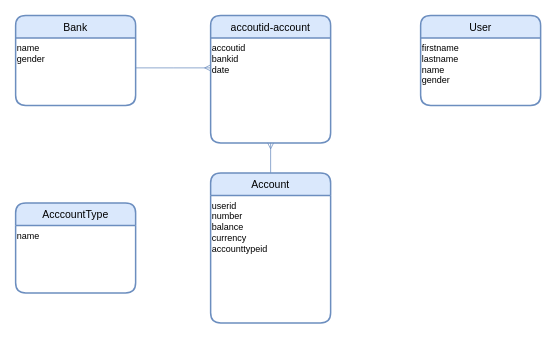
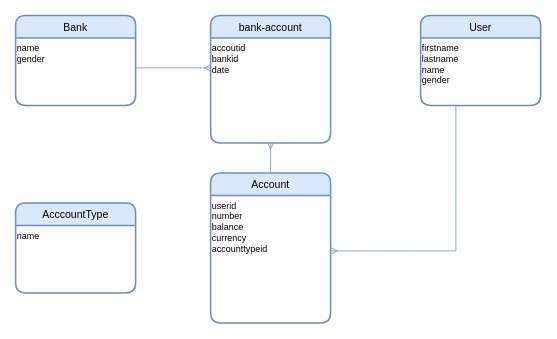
- <mxCell id="9" value="accoutid-account" style="swimlane;childLayout=stackLayout;horizontal=1;startSize=30;horizontalStack=0;rounded=1;fontSize=14;fontStyle=0;strokeWidth=2;resizeParent=0;resizeLast=1;shadow=0;dashed=0;align=center;fillColor=#dae8fc;strokeColor=#6c8ebf;" vertex="1" parent="1"><mxGeometry x="280" y="20" width="160" height="170" as="geometry"><mxRectangle x="260" y="250" width="60" height="30" as="alternateBounds" /></mxGeometry></mxCell>
+ <mxCell id="9" value="bank-account" style="swimlane;childLayout=stackLayout;horizontal=1;startSize=30;horizontalStack=0;rounded=1;fontSize=14;fontStyle=0;strokeWidth=2;resizeParent=0;resizeLast=1;shadow=0;dashed=0;align=center;fillColor=#dae8fc;strokeColor=#6c8ebf;" vertex="1" parent="1"><mxGeometry x="280" y="20" width="160" height="170" as="geometry"><mxRectangle x="260" y="250" width="60" height="30" as="alternateBounds" /></mxGeometry></mxCell>
+ <mxCell id="12" value="" style="fontSize=12;html=1;endArrow=ERmany;rounded=0;entryX=1.006;entryY=0.435;entryDx=0;entryDy=0;fillColor=#dae8fc;strokeColor=#6c8ebf;entryPerimeter=0;exitX=0.294;exitY=1;exitDx=0;exitDy=0;exitPerimeter=0;" edge="1" parent="1" source="5" target="7"><mxGeometry width="100" height="100" relative="1" as="geometry"><mxPoint x="370" y="240" as="sourcePoint" /><mxPoint x="370" y="200" as="targetPoint" /><Array as="points"><mxPoint x="607" y="334" /></Array></mxGeometry></mxCell>
